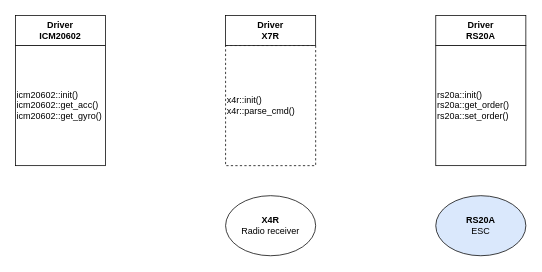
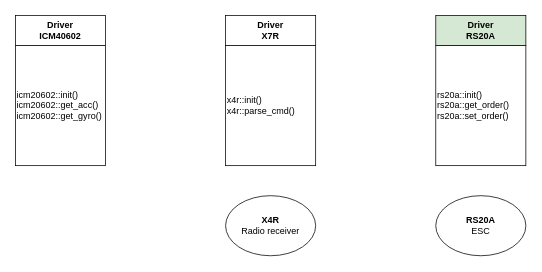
- <mxCell id="5" value="&lt;b&gt;Driver&lt;br&gt;ICM20602&lt;/b&gt;" style="rounded=0;whiteSpace=wrap;html=1;" vertex="1" parent="1"><mxGeometry x="20" y="20" width="120" height="40" as="geometry" /></mxCell>
+ <mxCell id="5" value="&lt;b&gt;Driver&lt;br&gt;ICM40602&lt;/b&gt;" style="rounded=0;whiteSpace=wrap;html=1;" vertex="1" parent="1"><mxGeometry x="20" y="20" width="120" height="40" as="geometry" /></mxCell>
- <mxCell id="9" value="&lt;b&gt;Driver&lt;br&gt;RS20A&lt;/b&gt;" style="rounded=0;whiteSpace=wrap;html=1;" vertex="1" parent="1"><mxGeometry x="580" y="20" width="120" height="40" as="geometry" /></mxCell>
+ <mxCell id="9" value="&lt;b&gt;Driver&lt;br&gt;RS20A&lt;/b&gt;" style="rounded=0;whiteSpace=wrap;html=1;fillColor=#d5e8d4;" vertex="1" parent="1"><mxGeometry x="580" y="20" width="120" height="40" as="geometry" /></mxCell>
- <mxCell id="6" value="x4r::init()&lt;br&gt;x4r::parse_cmd()" style="rounded=0;whiteSpace=wrap;html=1;align=left;dashed=1;" vertex="1" parent="1"><mxGeometry x="300" y="60" width="120" height="160" as="geometry" /></mxCell>
+ <mxCell id="6" value="x4r::init()&lt;br&gt;x4r::parse_cmd()" style="rounded=0;whiteSpace=wrap;html=1;align=left;" vertex="1" parent="1"><mxGeometry x="300" y="60" width="120" height="160" as="geometry" /></mxCell>
- <mxCell id="3" value="&lt;b&gt;RS20A&lt;br&gt;&lt;/b&gt;ESC" style="ellipse;whiteSpace=wrap;html=1;fillColor=#dae8fc;" vertex="1" parent="1"><mxGeometry x="580" y="260" width="120" height="80" as="geometry" /></mxCell>
+ <mxCell id="3" value="&lt;b&gt;RS20A&lt;br&gt;&lt;/b&gt;ESC" style="ellipse;whiteSpace=wrap;html=1;" vertex="1" parent="1"><mxGeometry x="580" y="260" width="120" height="80" as="geometry" /></mxCell>
